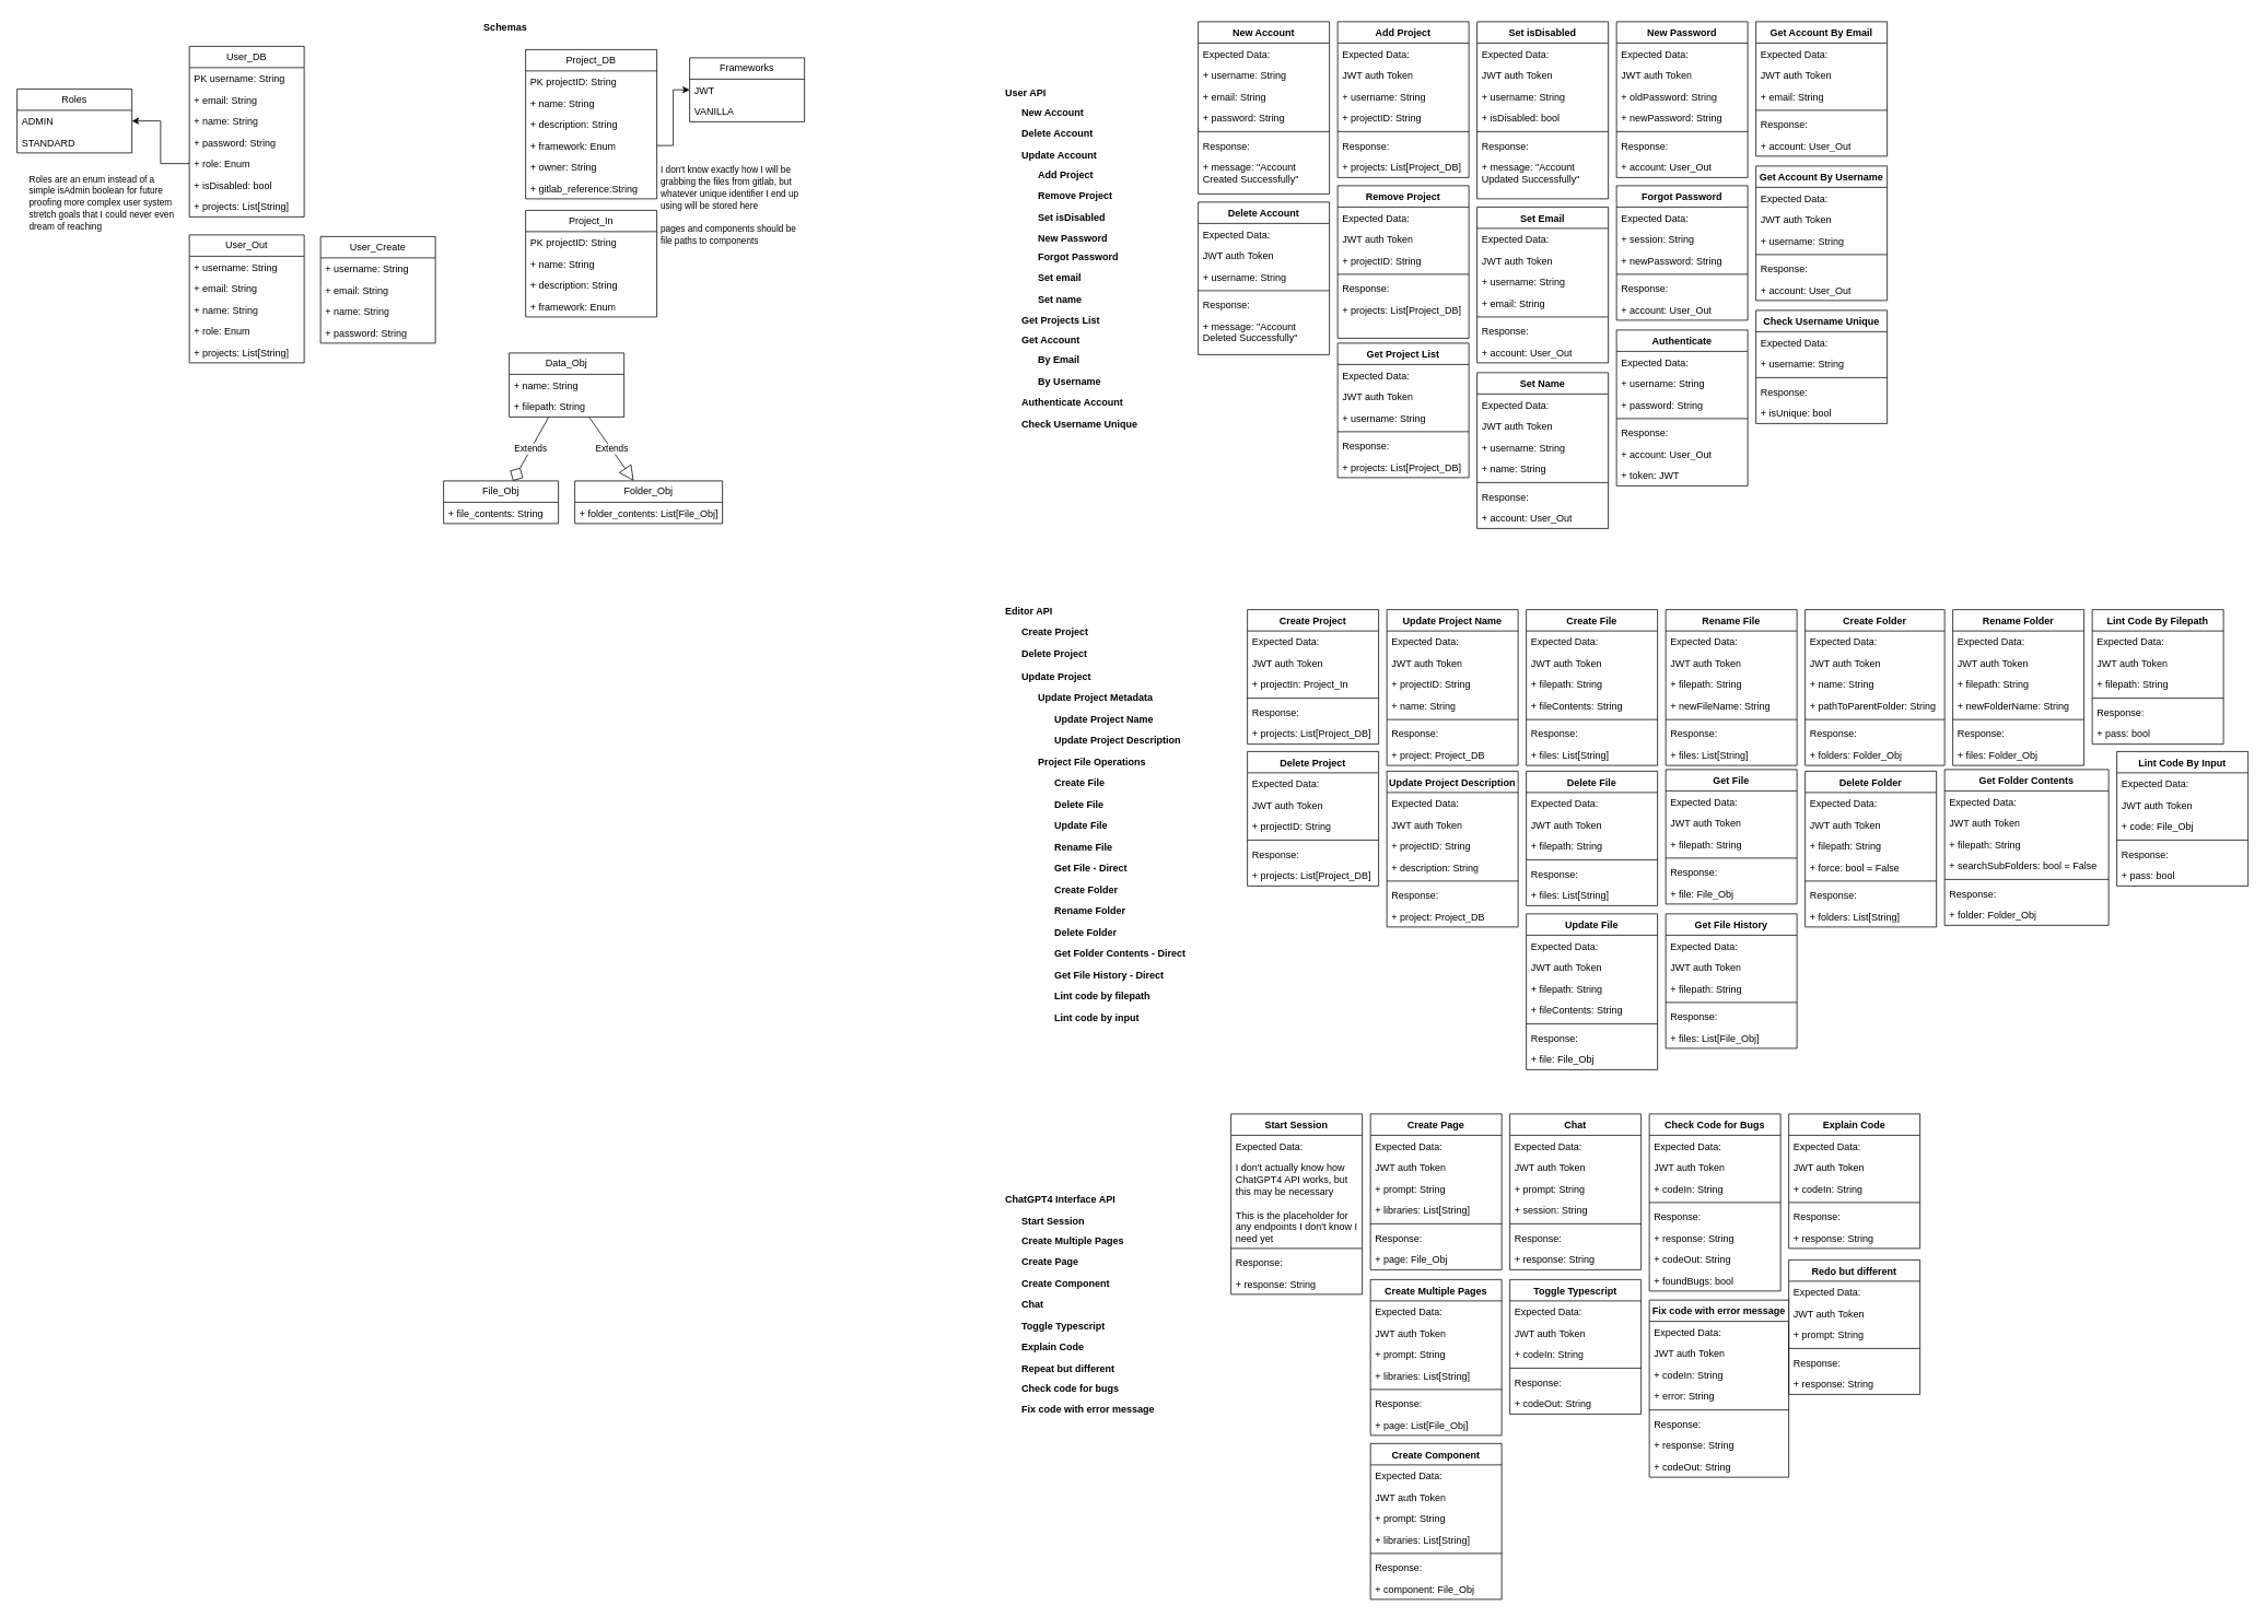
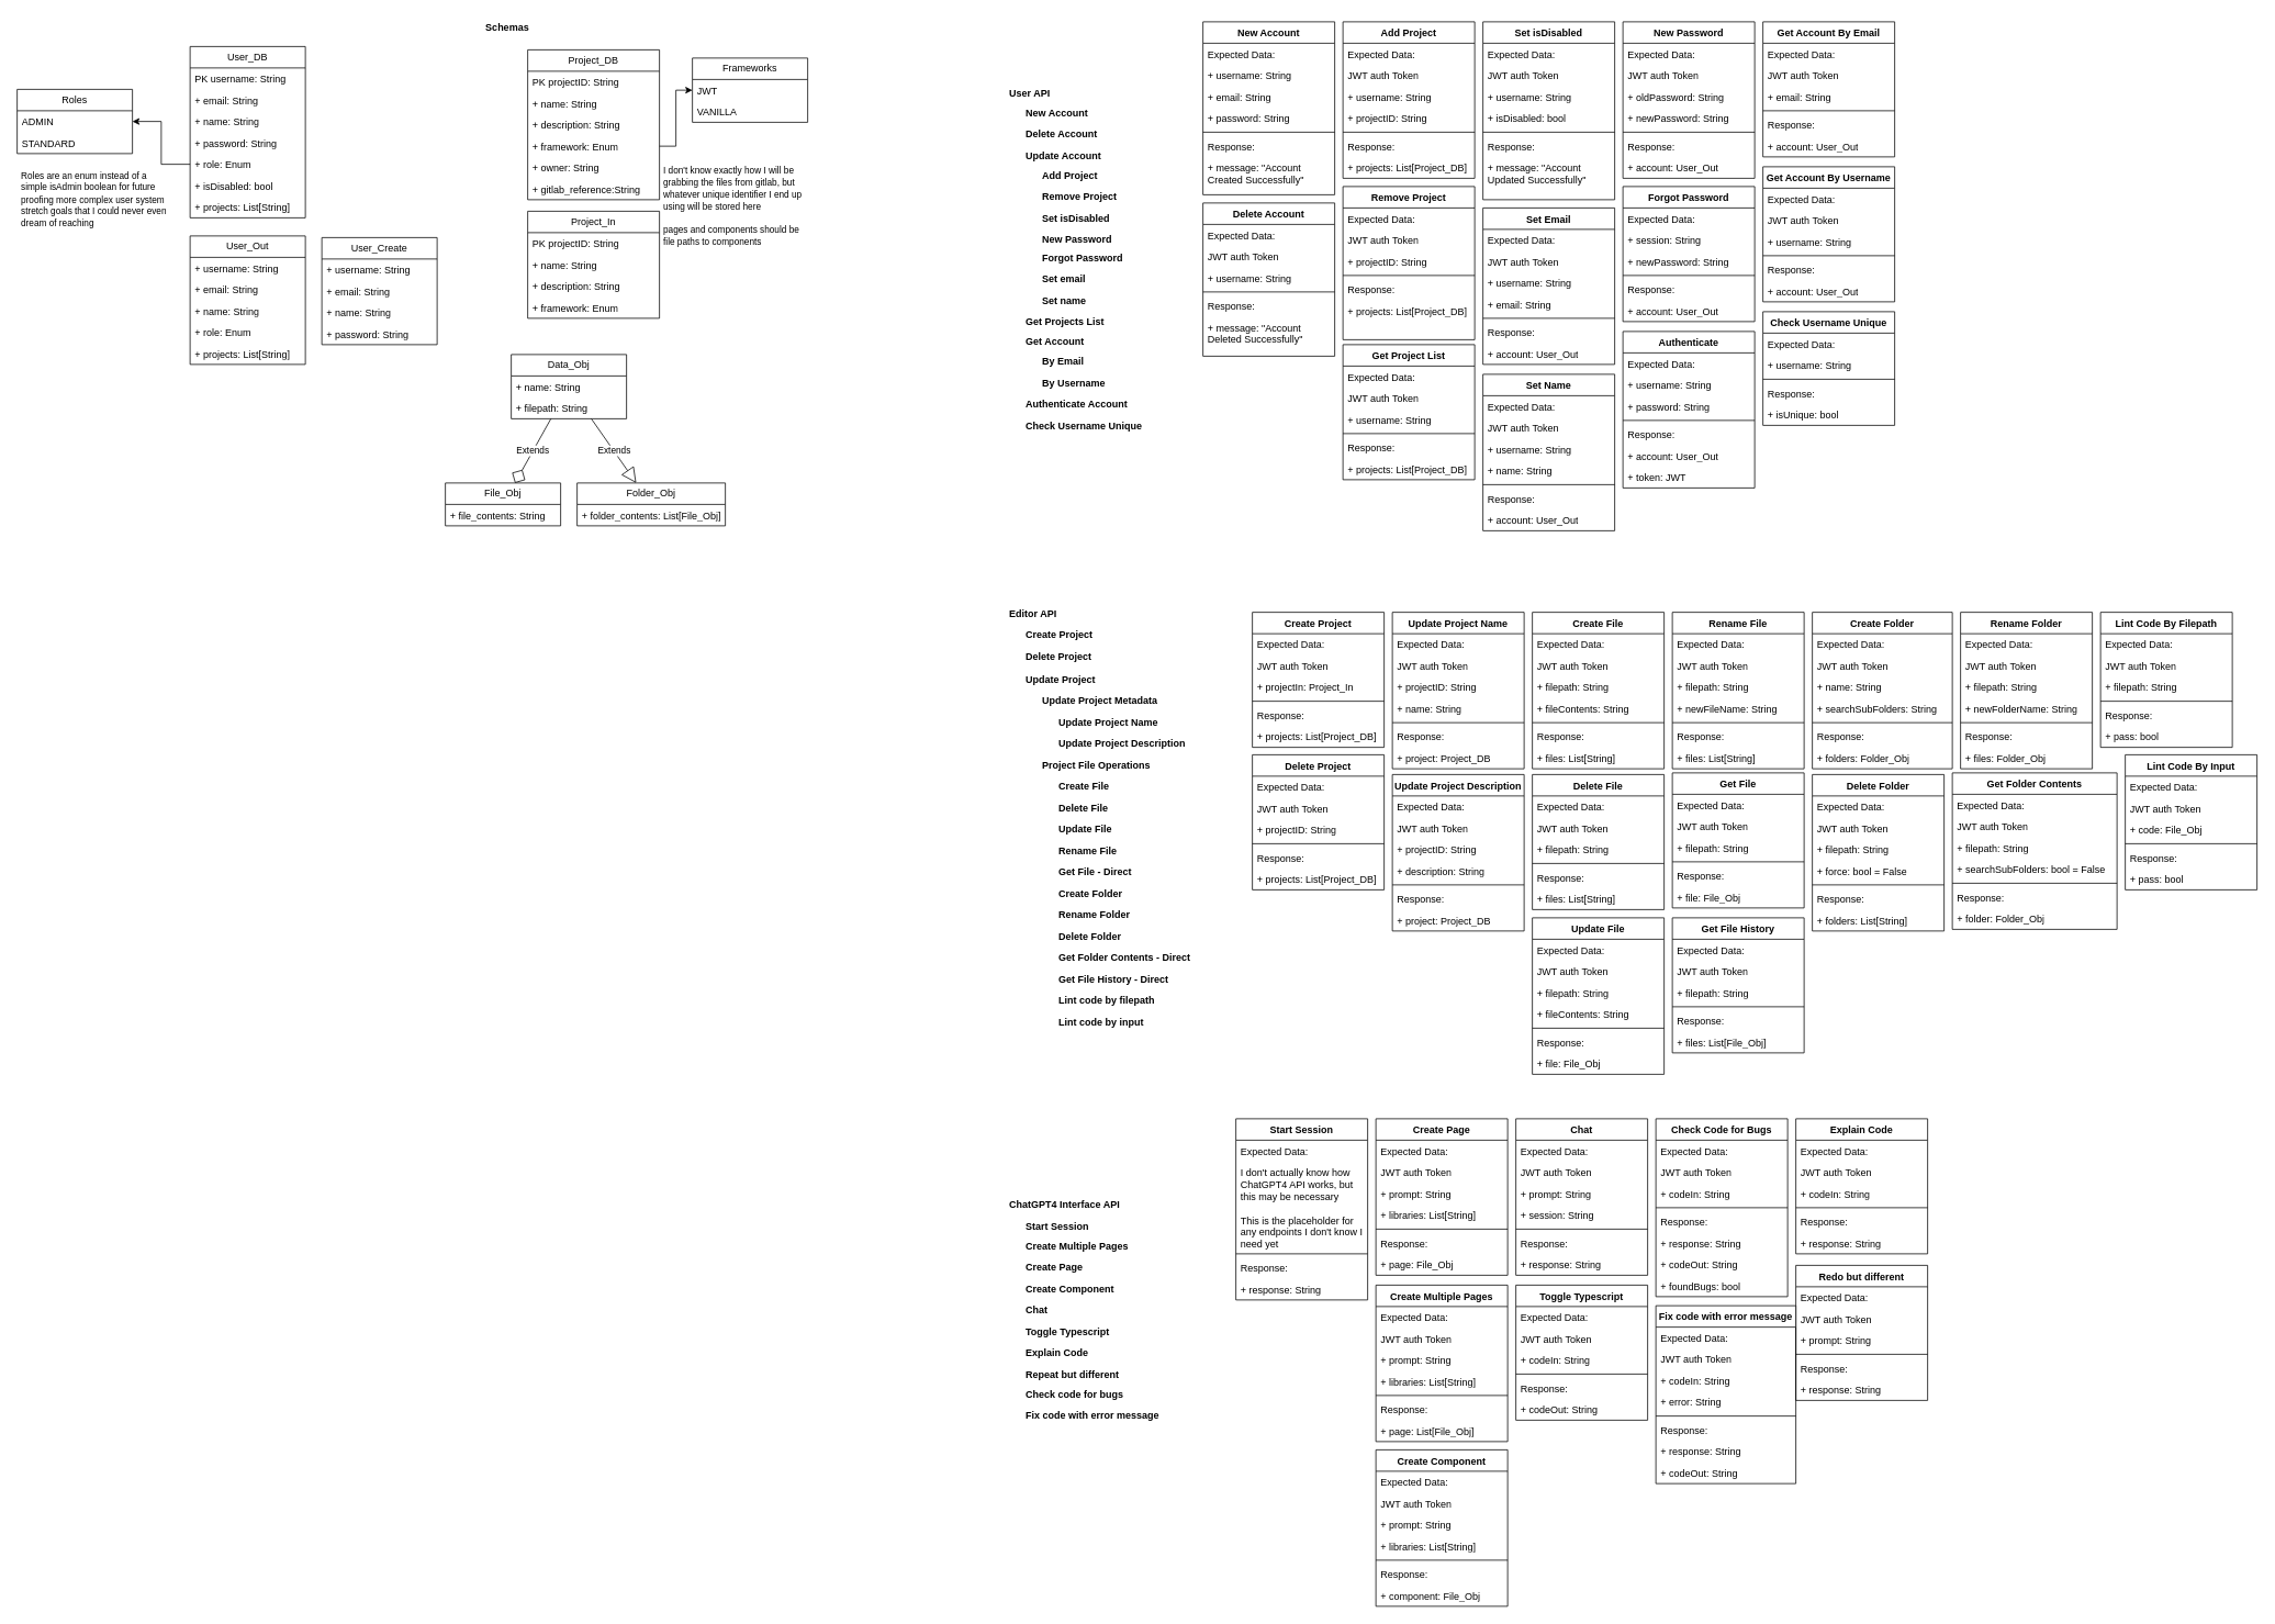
- <mxCell id="27" value="&lt;span style=&quot;font-size: 11px;&quot;&gt;Roles are an enum instead of a simple isAdmin boolean for future proofing more complex user system stretch goals that I could never even dream of reaching&lt;/span&gt;" style="text;html=1;strokeColor=none;fillColor=none;spacing=5;spacingTop=-20;whiteSpace=wrap;overflow=hidden;rounded=0;" parent="1" vertex="1"><mxGeometry x="30" y="221" width="190" height="90" as="geometry" /></mxCell>
+ <mxCell id="27" value="&lt;span style=&quot;font-size: 11px;&quot;&gt;Roles are an enum instead of a simple isAdmin boolean for future proofing more complex user system stretch goals that I could never even dream of reaching&lt;/span&gt;" style="text;html=1;strokeColor=none;fillColor=none;spacing=5;spacingTop=-20;whiteSpace=wrap;overflow=hidden;rounded=0;" parent="1" vertex="1"><mxGeometry x="20" y="216" width="190" height="90" as="geometry" /></mxCell>
- <mxCell id="255" value="+ pathToParentFolder: String" style="text;strokeColor=none;fillColor=none;align=left;verticalAlign=top;spacingLeft=4;spacingRight=4;overflow=hidden;rotatable=0;points=[[0,0.5],[1,0.5]];portConstraint=eastwest;whiteSpace=wrap;html=1;" parent="251" vertex="1"><mxGeometry y="104" width="170" height="26" as="geometry" /></mxCell>
+ <mxCell id="255" value="+ searchSubFolders: String" style="text;strokeColor=none;fillColor=none;align=left;verticalAlign=top;spacingLeft=4;spacingRight=4;overflow=hidden;rotatable=0;points=[[0,0.5],[1,0.5]];portConstraint=eastwest;whiteSpace=wrap;html=1;" parent="251" vertex="1"><mxGeometry y="104" width="170" height="26" as="geometry" /></mxCell>
